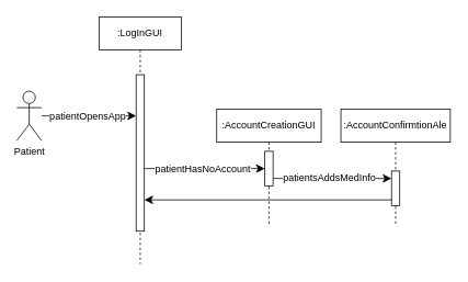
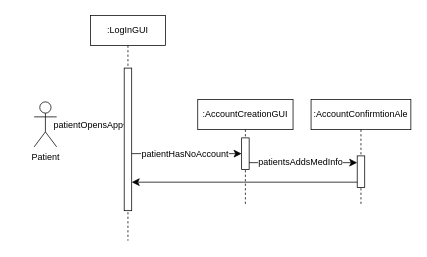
- <mxCell id="8" value="Patient" style="shape=umlActor;verticalLabelPosition=bottom;verticalAlign=top;html=1;outlineConnect=0;" parent="1" vertex="1"><mxGeometry x="20" y="110" width="30" height="60" as="geometry" /></mxCell>
+ <mxCell id="8" value="Patient" style="shape=umlActor;verticalLabelPosition=bottom;verticalAlign=top;html=1;outlineConnect=0;" parent="1" vertex="1"><mxGeometry x="45" y="135" width="30" height="60" as="geometry" /></mxCell>
